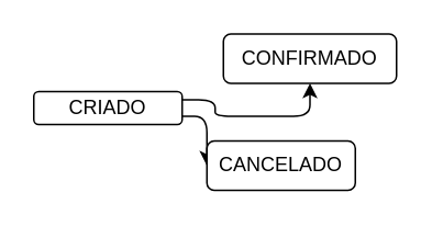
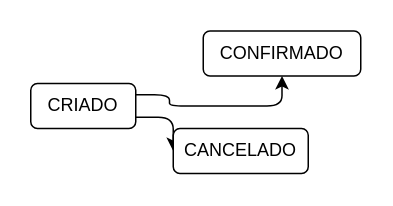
- <mxCell id="4" value="CRIADO" style="rounded=1;whiteSpace=wrap;html=1;" vertex="1" parent="1"><mxGeometry x="20" y="55" width="90" height="20" as="geometry" /></mxCell>
+ <mxCell id="4" value="CRIADO" style="rounded=1;whiteSpace=wrap;html=1;" vertex="1" parent="1"><mxGeometry x="20" y="55" width="70" height="30" as="geometry" /></mxCell>
- <mxCell id="6" value="CANCELADO" style="rounded=1;whiteSpace=wrap;html=1;" vertex="1" parent="1"><mxGeometry x="125" y="85" width="90" height="30" as="geometry" /></mxCell>
+ <mxCell id="6" value="CANCELADO" style="rounded=1;whiteSpace=wrap;html=1;" vertex="1" parent="1"><mxGeometry x="115" y="85" width="90" height="30" as="geometry" /></mxCell>
